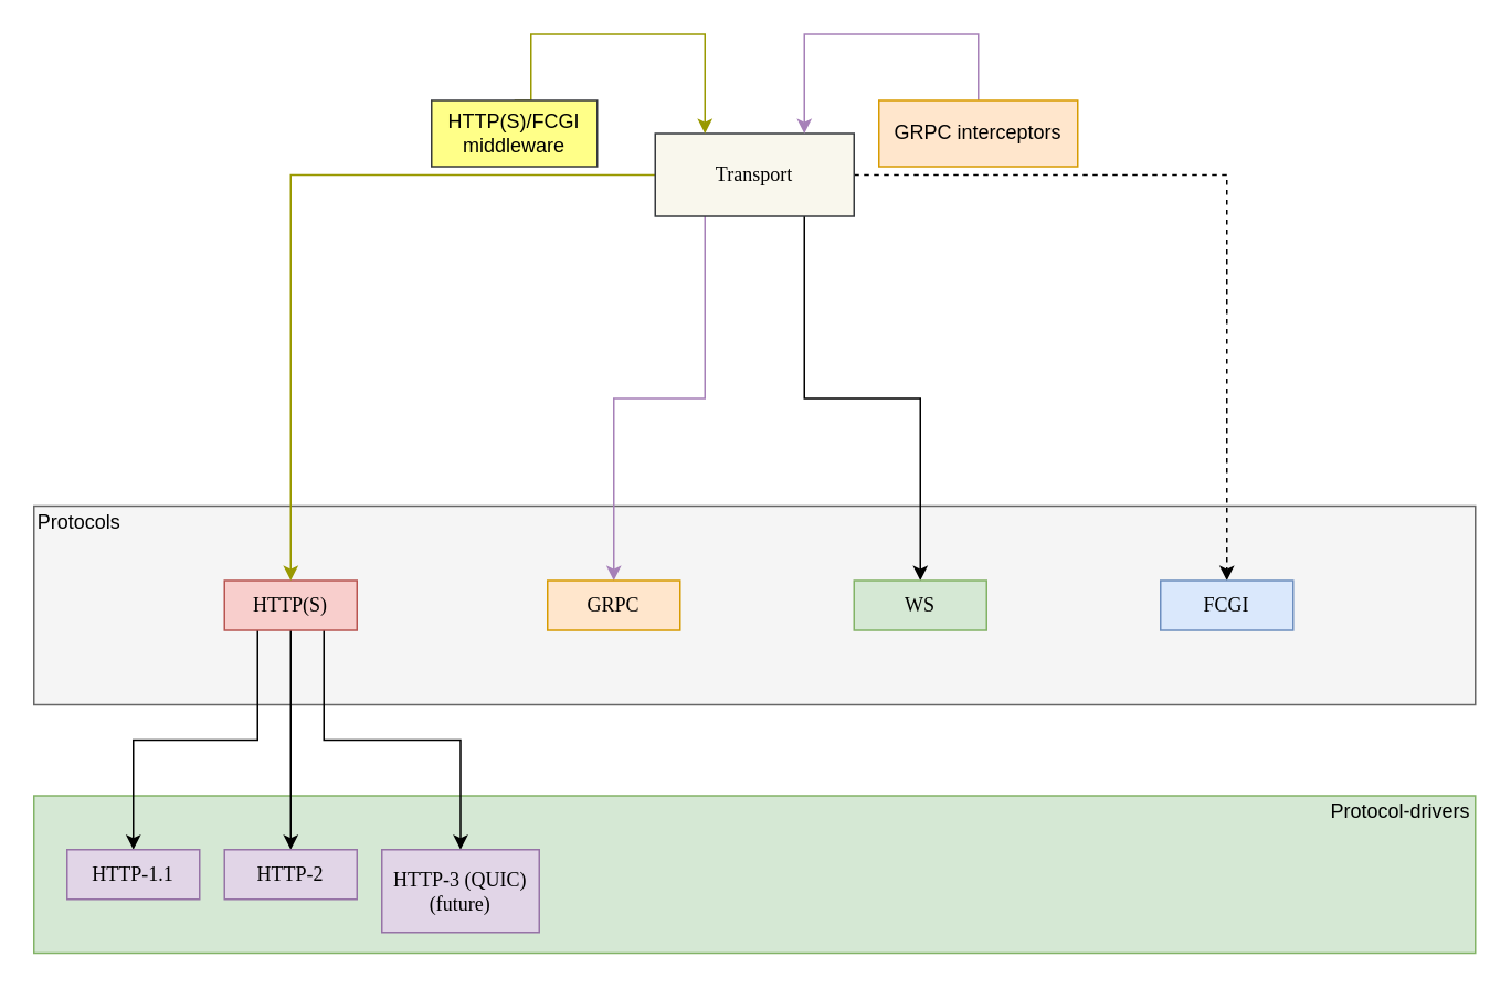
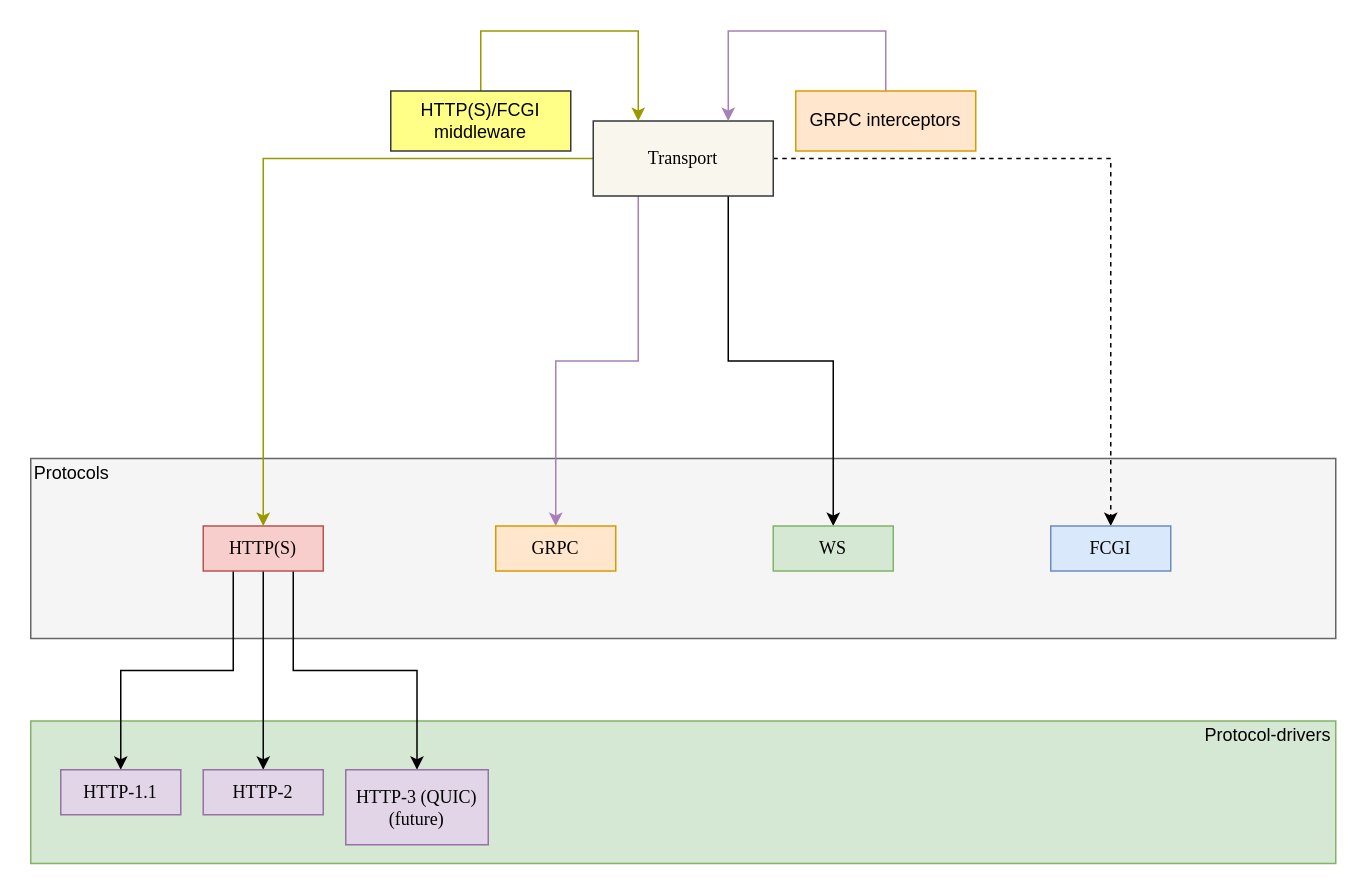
- <mxCell id="21" value="HTTP(S)/FCGI middleware" style="rounded=0;whiteSpace=wrap;html=1;fillColor=#ffff88;strokeColor=#36393d;" vertex="1" parent="1"><mxGeometry x="260" y="60" width="100" height="40" as="geometry" /></mxCell>
+ <mxCell id="21" value="HTTP(S)/FCGI middleware" style="rounded=0;whiteSpace=wrap;html=1;fillColor=#ffff88;strokeColor=#36393d;" vertex="1" parent="1"><mxGeometry x="260" y="60" width="120" height="40" as="geometry" /></mxCell>
